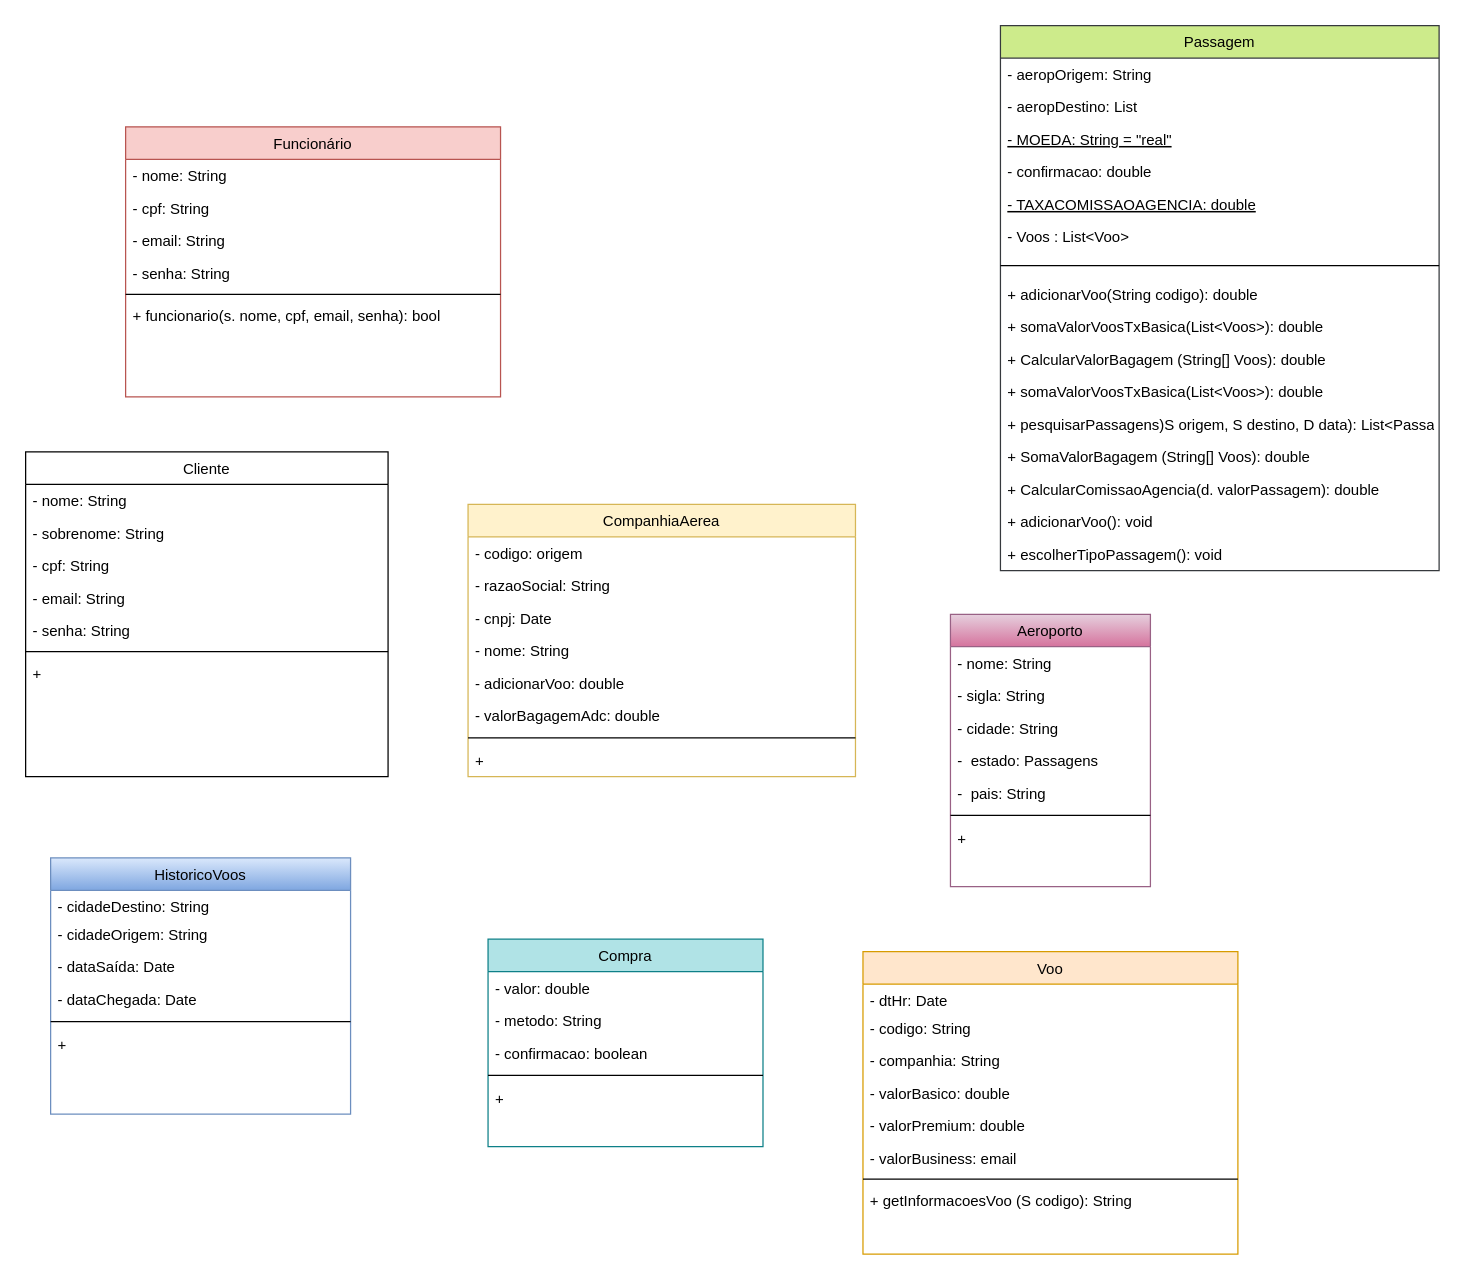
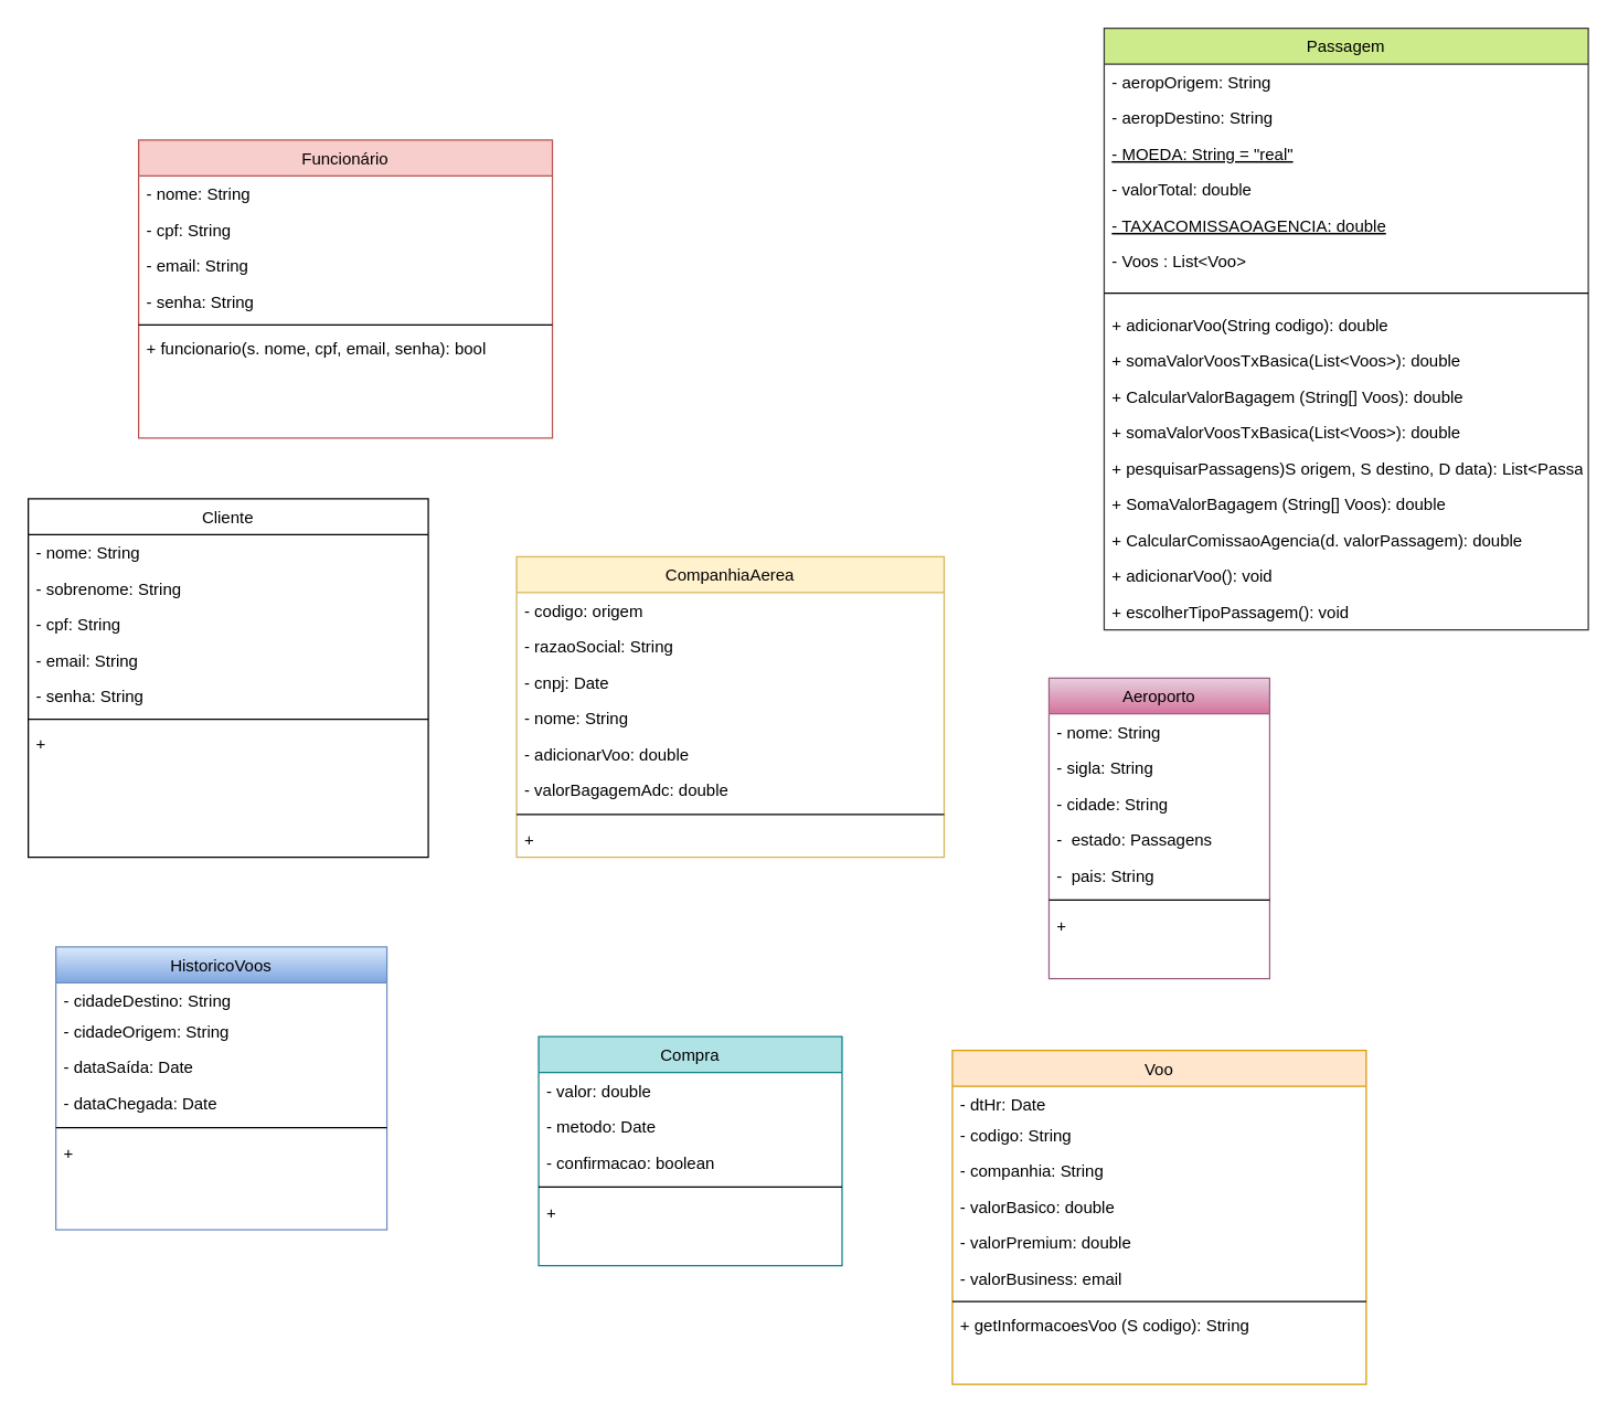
- <mxCell id="36" value="- aeropDestino: List" style="text;align=left;verticalAlign=top;spacingLeft=4;spacingRight=4;overflow=hidden;rotatable=0;points=[[0,0.5],[1,0.5]];portConstraint=eastwest;" parent="34" vertex="1"><mxGeometry y="52" width="351" height="26" as="geometry" /></mxCell>
+ <mxCell id="36" value="- aeropDestino: String" style="text;align=left;verticalAlign=top;spacingLeft=4;spacingRight=4;overflow=hidden;rotatable=0;points=[[0,0.5],[1,0.5]];portConstraint=eastwest;" parent="34" vertex="1"><mxGeometry y="52" width="351" height="26" as="geometry" /></mxCell>
- <mxCell id="38" value="- confirmacao: double" style="text;align=left;verticalAlign=top;spacingLeft=4;spacingRight=4;overflow=hidden;rotatable=0;points=[[0,0.5],[1,0.5]];portConstraint=eastwest;" parent="34" vertex="1"><mxGeometry y="104" width="351" height="26" as="geometry" /></mxCell>
+ <mxCell id="38" value="- valorTotal: double" style="text;align=left;verticalAlign=top;spacingLeft=4;spacingRight=4;overflow=hidden;rotatable=0;points=[[0,0.5],[1,0.5]];portConstraint=eastwest;" parent="34" vertex="1"><mxGeometry y="104" width="351" height="26" as="geometry" /></mxCell>
- <mxCell id="62" value="- metodo: String" style="text;align=left;verticalAlign=top;spacingLeft=4;spacingRight=4;overflow=hidden;rotatable=0;points=[[0,0.5],[1,0.5]];portConstraint=eastwest;" parent="60" vertex="1"><mxGeometry y="52" width="220" height="26" as="geometry" /></mxCell>
+ <mxCell id="62" value="- metodo: Date" style="text;align=left;verticalAlign=top;spacingLeft=4;spacingRight=4;overflow=hidden;rotatable=0;points=[[0,0.5],[1,0.5]];portConstraint=eastwest;" parent="60" vertex="1"><mxGeometry y="52" width="220" height="26" as="geometry" /></mxCell>
